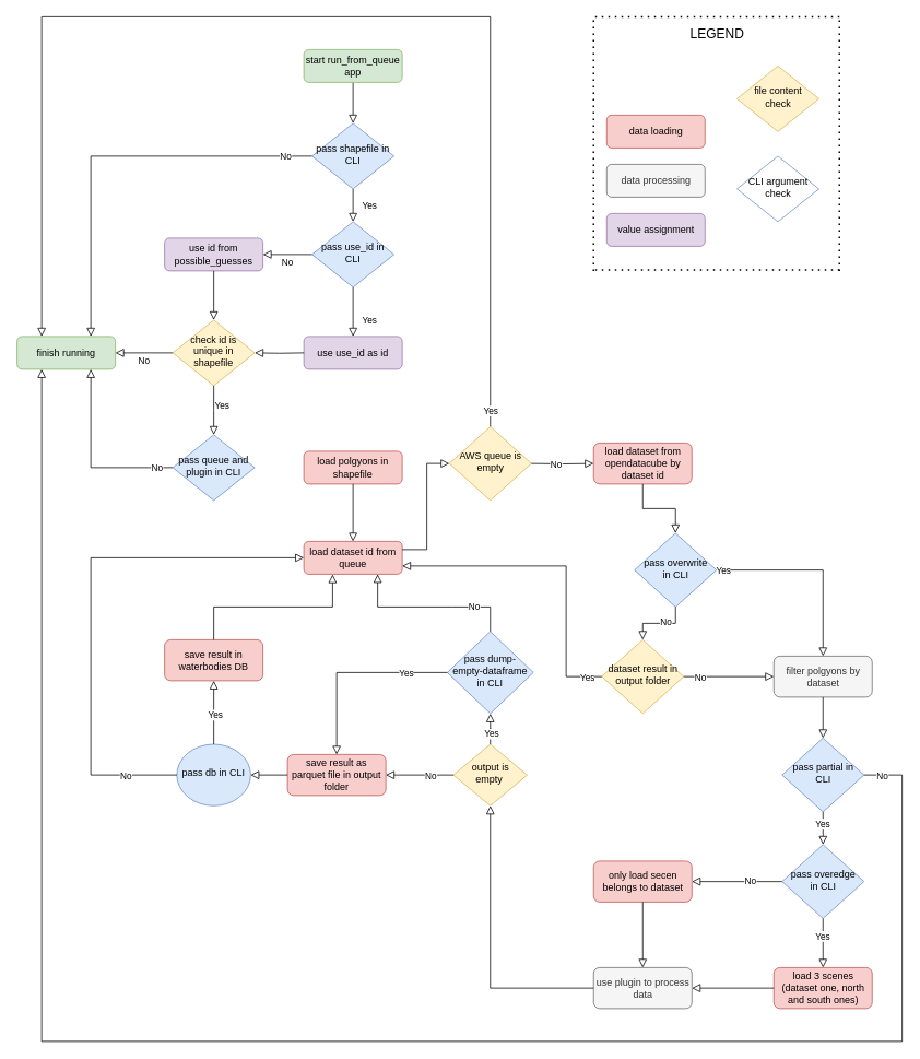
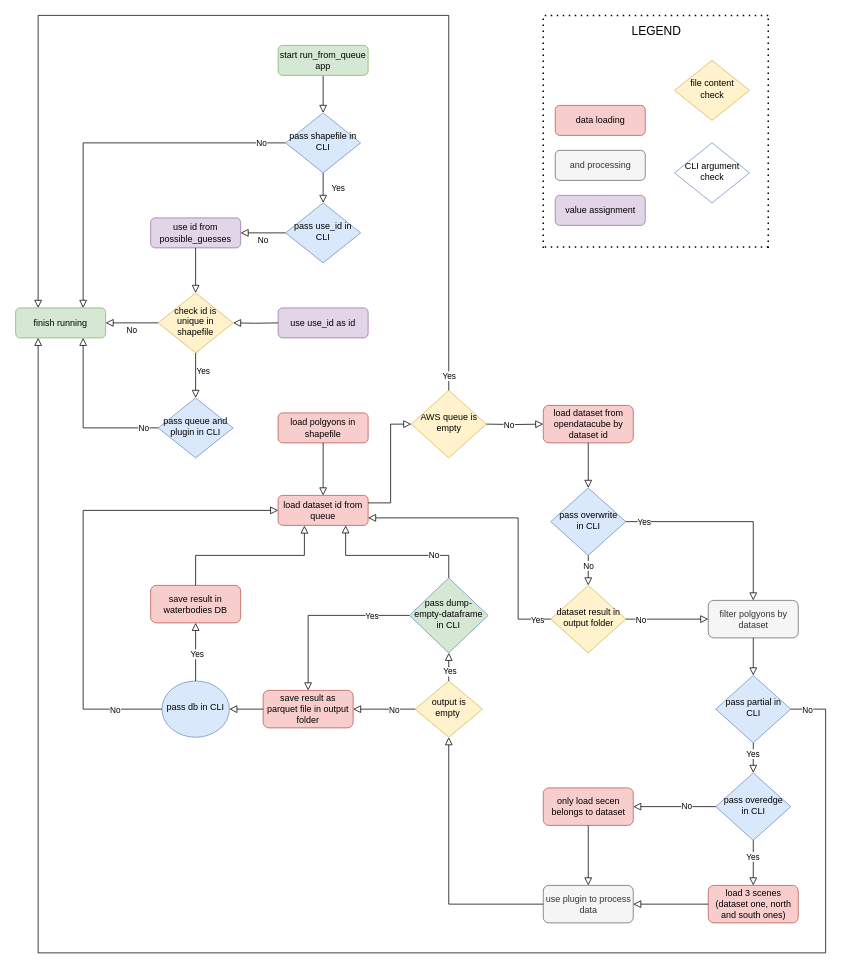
- <mxCell id="80" value="data processing" style="rounded=1;whiteSpace=wrap;html=1;fontSize=12;glass=0;strokeWidth=1;shadow=0;fillColor=#f5f5f5;strokeColor=#666666;fontColor=#333333;" parent="1" vertex="1"><mxGeometry x="739.5" y="200" width="120" height="40" as="geometry" /></mxCell>
+ <mxCell id="80" value="and processing" style="rounded=1;whiteSpace=wrap;html=1;fontSize=12;glass=0;strokeWidth=1;shadow=0;fillColor=#f5f5f5;strokeColor=#666666;fontColor=#333333;" parent="1" vertex="1"><mxGeometry x="739.5" y="200" width="120" height="40" as="geometry" /></mxCell>
- <mxCell id="8" value="Yes" style="rounded=0;html=1;jettySize=auto;orthogonalLoop=1;fontSize=11;endArrow=block;endFill=0;endSize=8;strokeWidth=1;shadow=0;labelBackgroundColor=none;edgeStyle=orthogonalEdgeStyle;" parent="1" source="10" target="11" edge="1"><mxGeometry x="0.333" y="20" relative="1" as="geometry"><mxPoint as="offset" /></mxGeometry></mxCell>
- <mxCell id="30" value="pass overwrite in CLI" style="rhombus;whiteSpace=wrap;html=1;shadow=0;fontFamily=Helvetica;fontSize=12;align=center;strokeWidth=1;spacing=6;spacingTop=-4;fillColor=#dae8fc;strokeColor=#6c8ebf;" parent="1" vertex="1"><mxGeometry x="773.5" y="650" width="100" height="90" as="geometry" /></mxCell>
+ <mxCell id="30" value="pass overwrite in CLI" style="rhombus;whiteSpace=wrap;html=1;shadow=0;fontFamily=Helvetica;fontSize=12;align=center;strokeWidth=1;spacing=6;spacingTop=-4;fillColor=#dae8fc;strokeColor=#6c8ebf;" parent="1" vertex="1"><mxGeometry x="733.5" y="650" width="100" height="90" as="geometry" /></mxCell>
- <mxCell id="55" value="pass dump-empty-dataframe in CLI" style="rhombus;whiteSpace=wrap;html=1;shadow=0;fontFamily=Helvetica;fontSize=12;align=center;strokeWidth=1;spacing=6;spacingTop=-4;fillColor=#dae8fc;strokeColor=#6c8ebf;" parent="1" vertex="1"><mxGeometry x="545" y="770" width="105" height="100" as="geometry" /></mxCell>
+ <mxCell id="55" value="pass dump-empty-dataframe in CLI" style="rhombus;whiteSpace=wrap;html=1;shadow=0;fontFamily=Helvetica;fontSize=12;align=center;strokeWidth=1;spacing=6;spacingTop=-4;fillColor=#d5e8d4;strokeColor=#6c8ebf;" parent="1" vertex="1"><mxGeometry x="545" y="770" width="105" height="100" as="geometry" /></mxCell>
